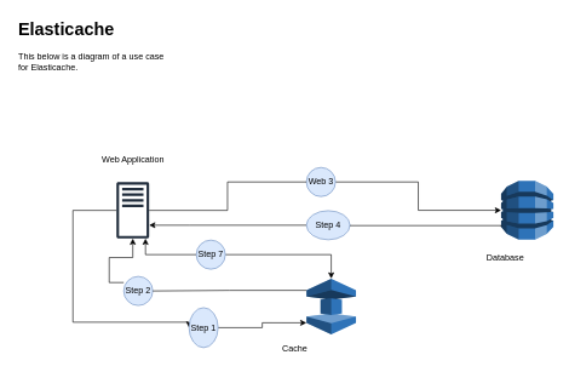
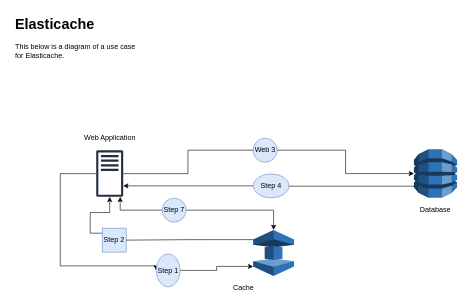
- <mxCell id="11" value="Web Application" style="text;html=1;strokeColor=none;fillColor=none;align=center;verticalAlign=middle;whiteSpace=wrap;rounded=0;" vertex="1" parent="1"><mxGeometry x="127.5" y="210" width="110" height="20" as="geometry" /></mxCell>
+ <mxCell id="11" value="Web Application" style="text;html=1;strokeColor=none;fillColor=none;align=center;verticalAlign=middle;whiteSpace=wrap;rounded=0;" vertex="1" parent="1"><mxGeometry x="127.5" y="220" width="110" height="20" as="geometry" /></mxCell>
- <mxCell id="6" value="Database" style="text;html=1;strokeColor=none;fillColor=none;align=center;verticalAlign=middle;whiteSpace=wrap;rounded=0;" vertex="1" parent="1"><mxGeometry x="666" y="345" width="60" height="20" as="geometry" /></mxCell>
+ <mxCell id="6" value="Database" style="text;html=1;strokeColor=none;fillColor=none;align=center;verticalAlign=middle;whiteSpace=wrap;rounded=0;" vertex="1" parent="1"><mxGeometry x="696" y="340" width="60" height="20" as="geometry" /></mxCell>
- <mxCell id="12" value="Step 2" style="ellipse;whiteSpace=wrap;html=1;aspect=fixed;fillColor=#dae8fc;strokeColor=#6c8ebf;" vertex="1" parent="1"><mxGeometry x="170" y="380" width="40" height="40" as="geometry" /></mxCell>
+ <mxCell id="12" value="Step 2" style="whiteSpace=wrap;html=1;aspect=fixed;fillColor=#dae8fc;strokeColor=#6c8ebf;rounded=0;" vertex="1" parent="1"><mxGeometry x="170" y="380" width="40" height="40" as="geometry" /></mxCell>
